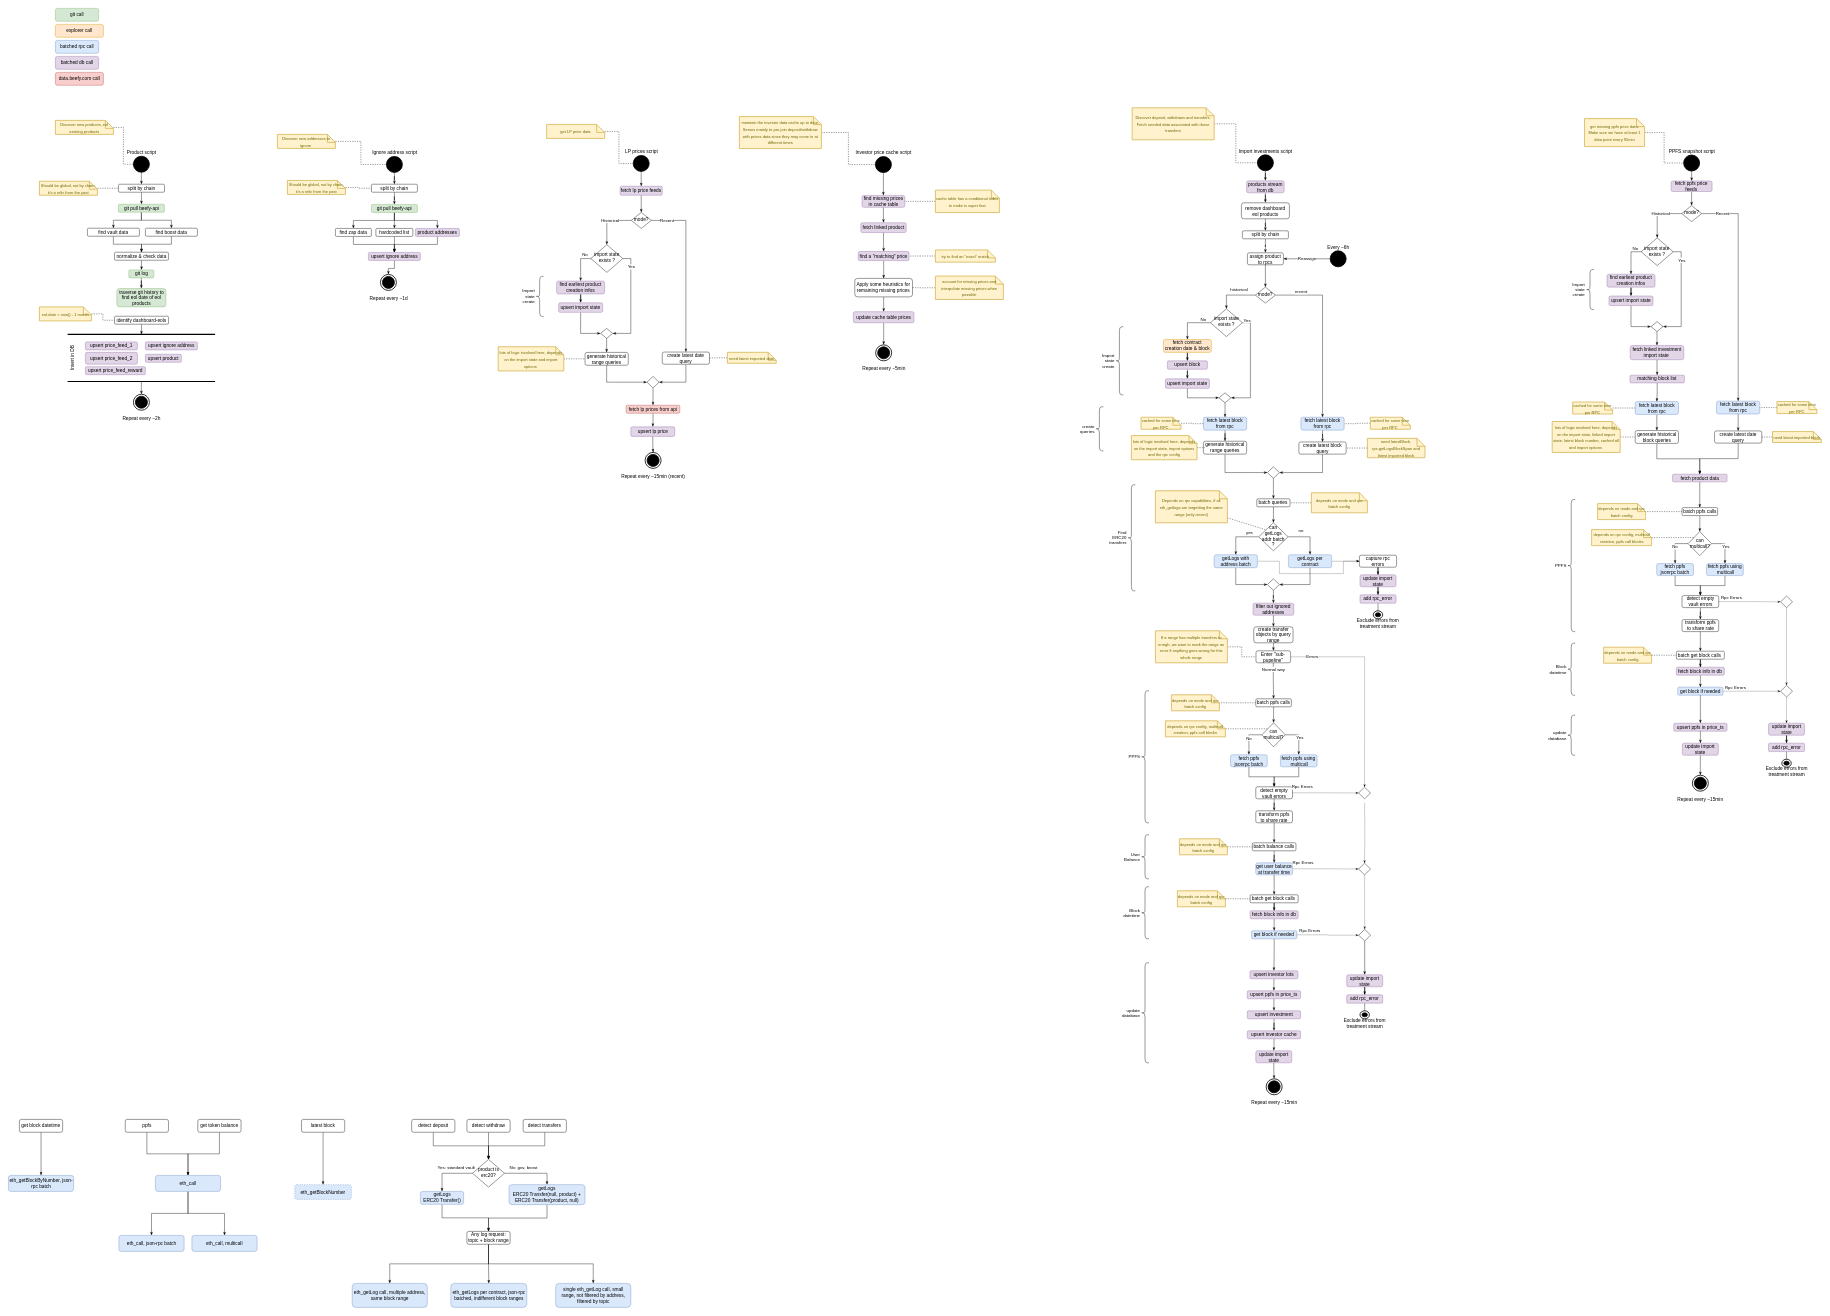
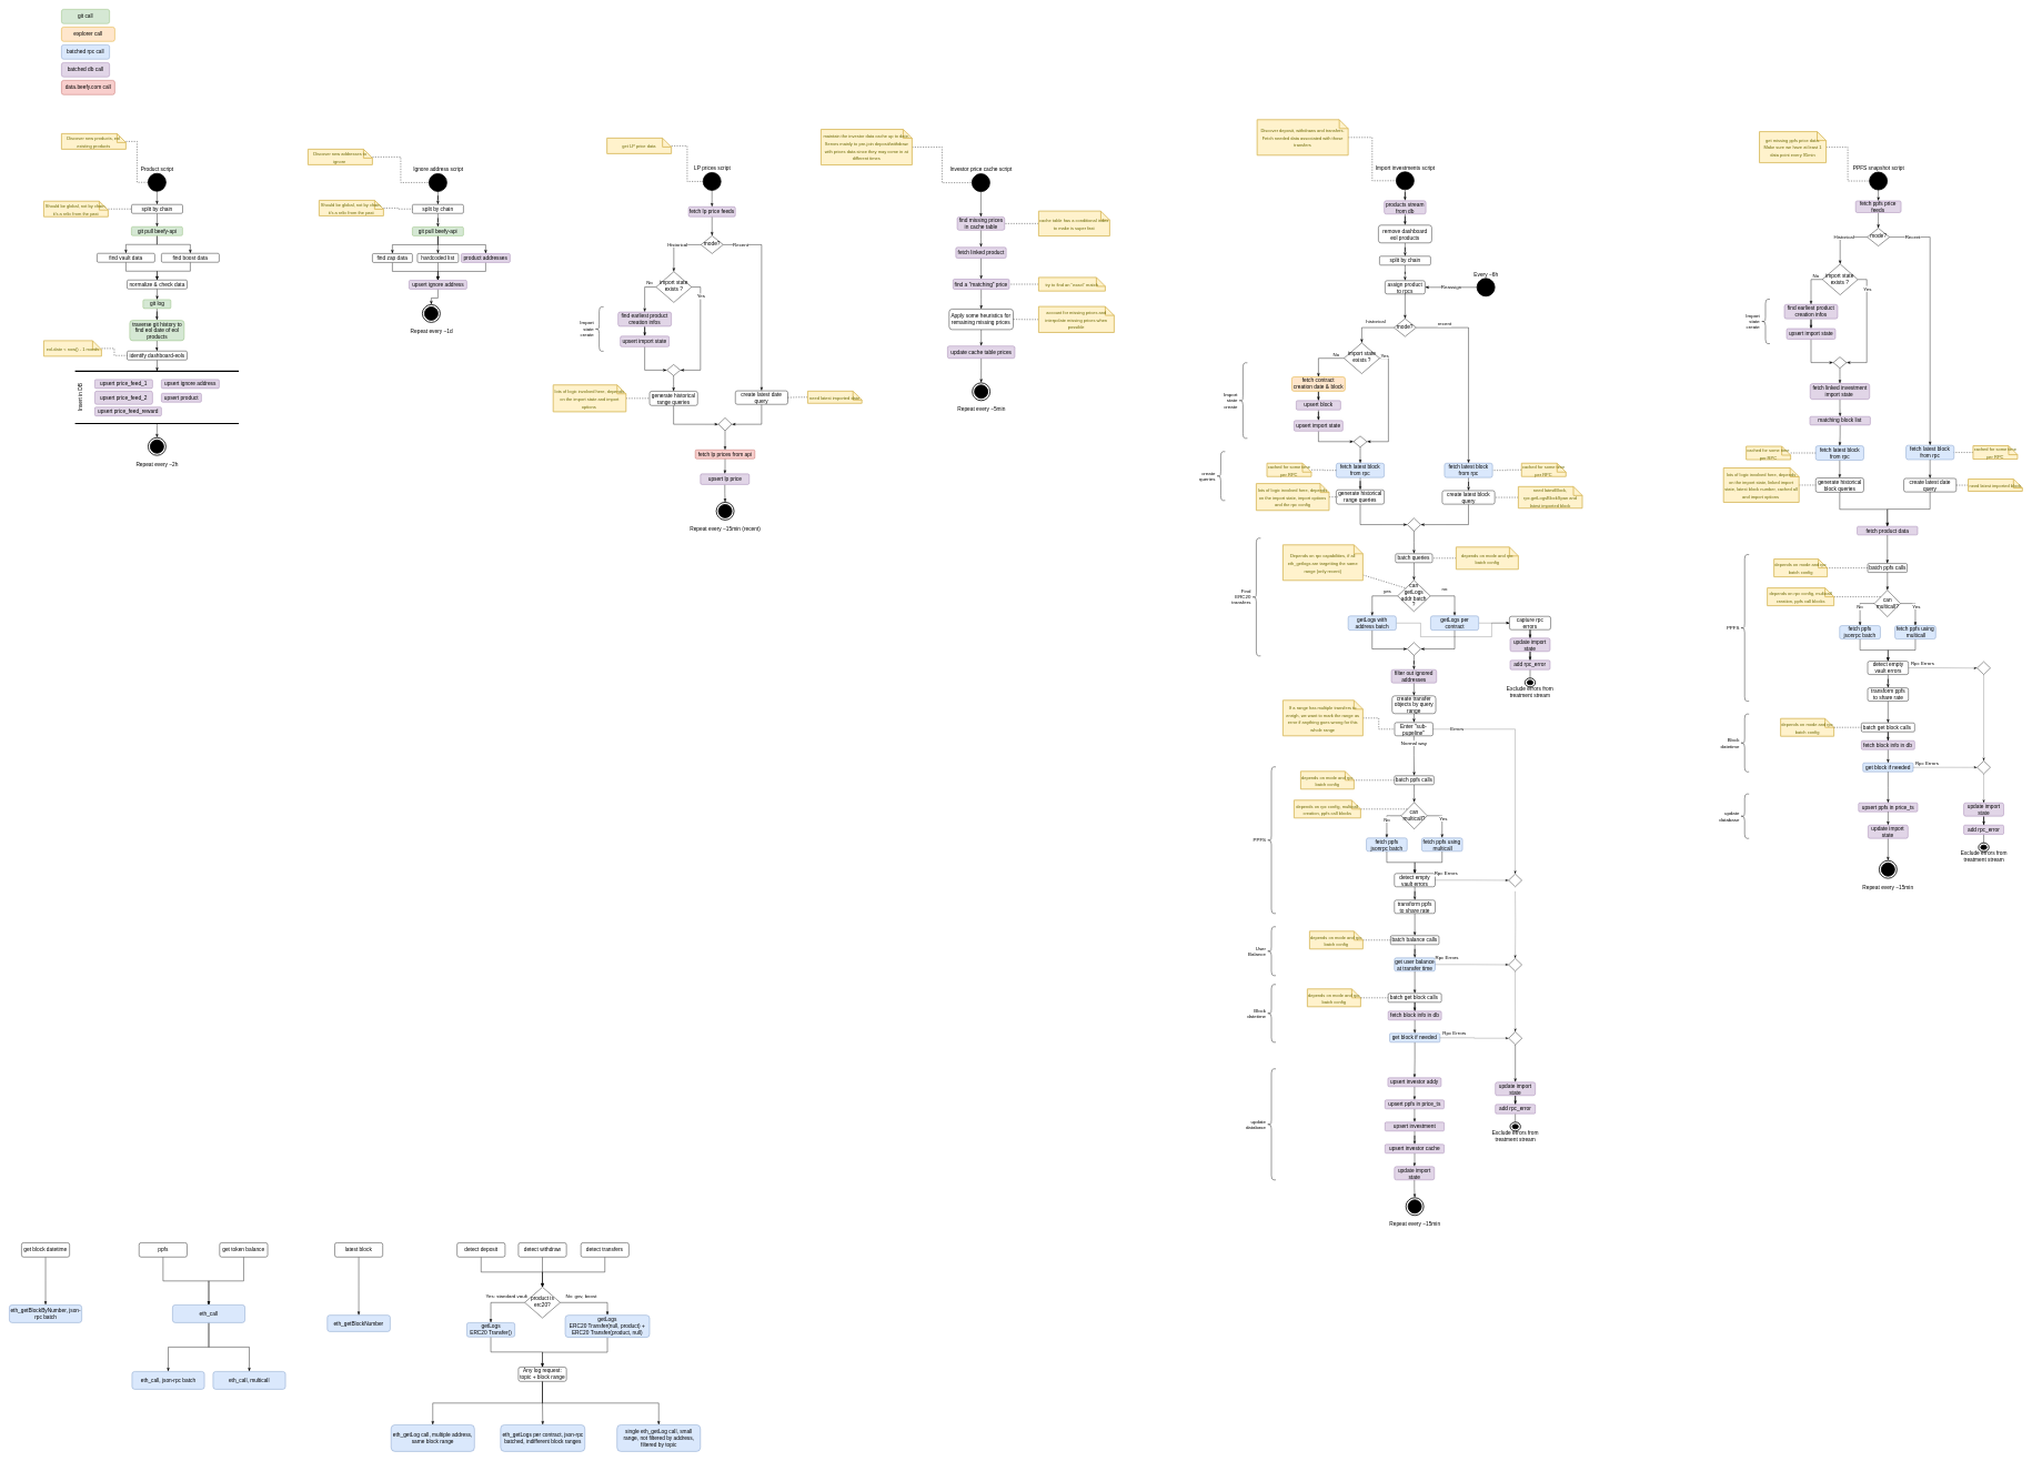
+ <mxCell id="18" style="edgeStyle=orthogonalEdgeStyle;rounded=0;orthogonalLoop=1;jettySize=auto;html=1;endArrow=classicThin;endFill=1;" edge="1" parent="1" source="59" target="54"><mxGeometry relative="1" as="geometry"><mxPoint x="353" y="740.08" as="sourcePoint" /></mxGeometry></mxCell>
- <mxCell id="186" value="upsert investor lots" style="rounded=1;whiteSpace=wrap;html=1;fontSize=12;glass=0;strokeWidth=1;shadow=0;fillColor=#e1d5e7;strokeColor=#9673a6;" vertex="1" parent="1"><mxGeometry x="3124.29" y="2426.5" width="120" height="20" as="geometry" /></mxCell>
+ <mxCell id="186" value="upsert investor addy" style="rounded=1;whiteSpace=wrap;html=1;fontSize=12;glass=0;strokeWidth=1;shadow=0;fillColor=#e1d5e7;strokeColor=#9673a6;" vertex="1" parent="1"><mxGeometry x="3124.29" y="2426.5" width="120" height="20" as="geometry" /></mxCell>
- <mxCell id="365" value="eth_getBlockNumber" style="rounded=1;whiteSpace=wrap;html=1;fontSize=12;glass=0;strokeWidth=1;shadow=0;fillColor=#dae8fc;strokeColor=#6c8ebf;dashed=1;" vertex="1" parent="1"><mxGeometry x="736.44" y="2961.1" width="141.56" height="36.9" as="geometry" /></mxCell>
+ <mxCell id="365" value="eth_getBlockNumber" style="rounded=1;whiteSpace=wrap;html=1;fontSize=12;glass=0;strokeWidth=1;shadow=0;fillColor=#dae8fc;strokeColor=#6c8ebf;" vertex="1" parent="1"><mxGeometry x="736.44" y="2961.1" width="141.56" height="36.9" as="geometry" /></mxCell>
